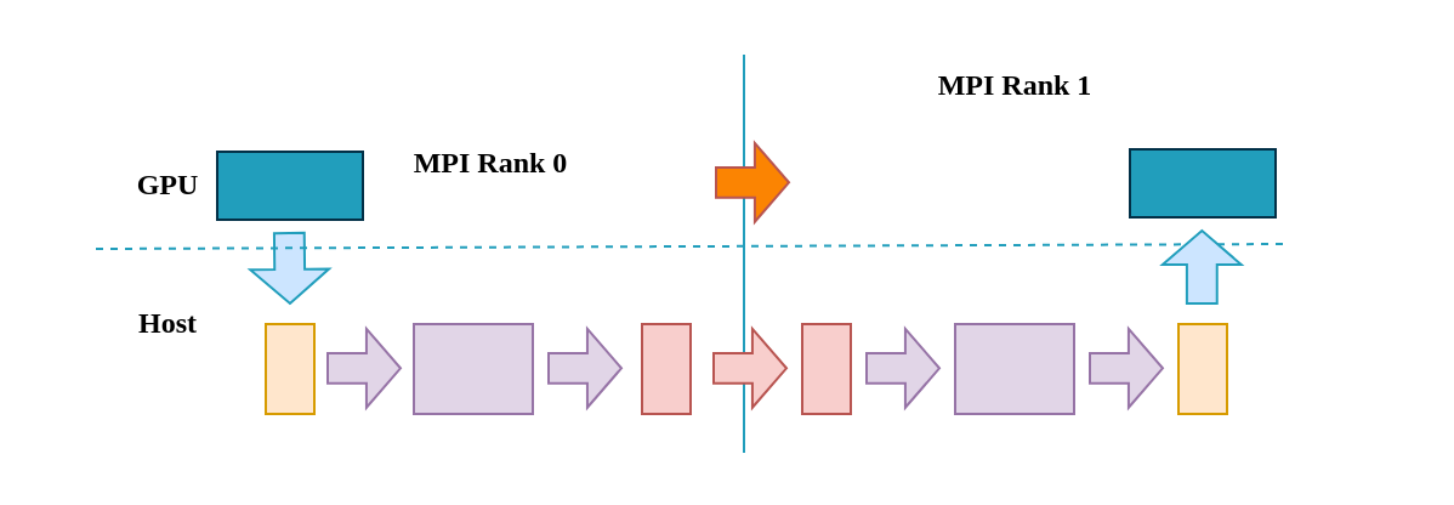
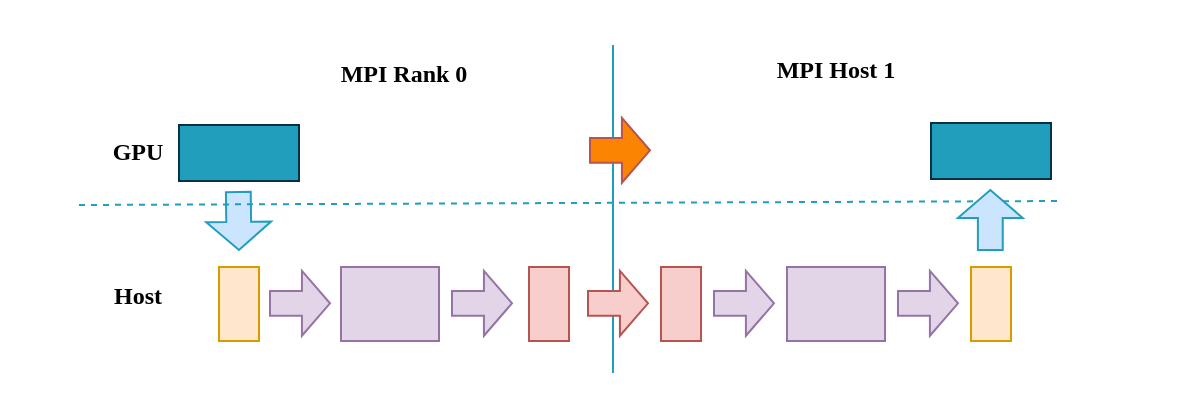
- <mxCell id="4" value="&lt;font face=&quot;Verdana&quot;&gt;&lt;b&gt;MPI Rank 1&lt;/b&gt;&lt;/font&gt;" style="text;html=1;align=center;verticalAlign=middle;whiteSpace=wrap;rounded=0;" vertex="1" parent="1"><mxGeometry x="373.5" y="20" width="88" height="30" as="geometry" /></mxCell>
+ <mxCell id="4" value="&lt;font face=&quot;Verdana&quot;&gt;&lt;b&gt;MPI Host 1&lt;/b&gt;&lt;/font&gt;" style="text;html=1;align=center;verticalAlign=middle;whiteSpace=wrap;rounded=0;" vertex="1" parent="1"><mxGeometry x="373.5" y="20" width="88" height="30" as="geometry" /></mxCell>
- <mxCell id="3" value="&lt;font face=&quot;Verdana&quot;&gt;&lt;b&gt;MPI Rank 0&lt;/b&gt;&lt;/font&gt;" style="text;html=1;align=center;verticalAlign=middle;whiteSpace=wrap;rounded=0;" vertex="1" parent="1"><mxGeometry x="158" y="52" width="88" height="30" as="geometry" /></mxCell>
+ <mxCell id="3" value="&lt;font face=&quot;Verdana&quot;&gt;&lt;b&gt;MPI Rank 0&lt;/b&gt;&lt;/font&gt;" style="text;html=1;align=center;verticalAlign=middle;whiteSpace=wrap;rounded=0;" vertex="1" parent="1"><mxGeometry x="158" y="22" width="88" height="30" as="geometry" /></mxCell>
- <mxCell id="10" value="&lt;font face=&quot;Verdana&quot;&gt;&lt;b&gt;Host&lt;/b&gt;&lt;/font&gt;" style="text;html=1;align=center;verticalAlign=middle;whiteSpace=wrap;rounded=0;" vertex="1" parent="1"><mxGeometry x="39" y="118" width="60" height="30" as="geometry" /></mxCell>
+ <mxCell id="10" value="&lt;font face=&quot;Verdana&quot;&gt;&lt;b&gt;Host&lt;/b&gt;&lt;/font&gt;" style="text;html=1;align=center;verticalAlign=middle;whiteSpace=wrap;rounded=0;" vertex="1" parent="1"><mxGeometry x="39" y="133" width="60" height="30" as="geometry" /></mxCell>
